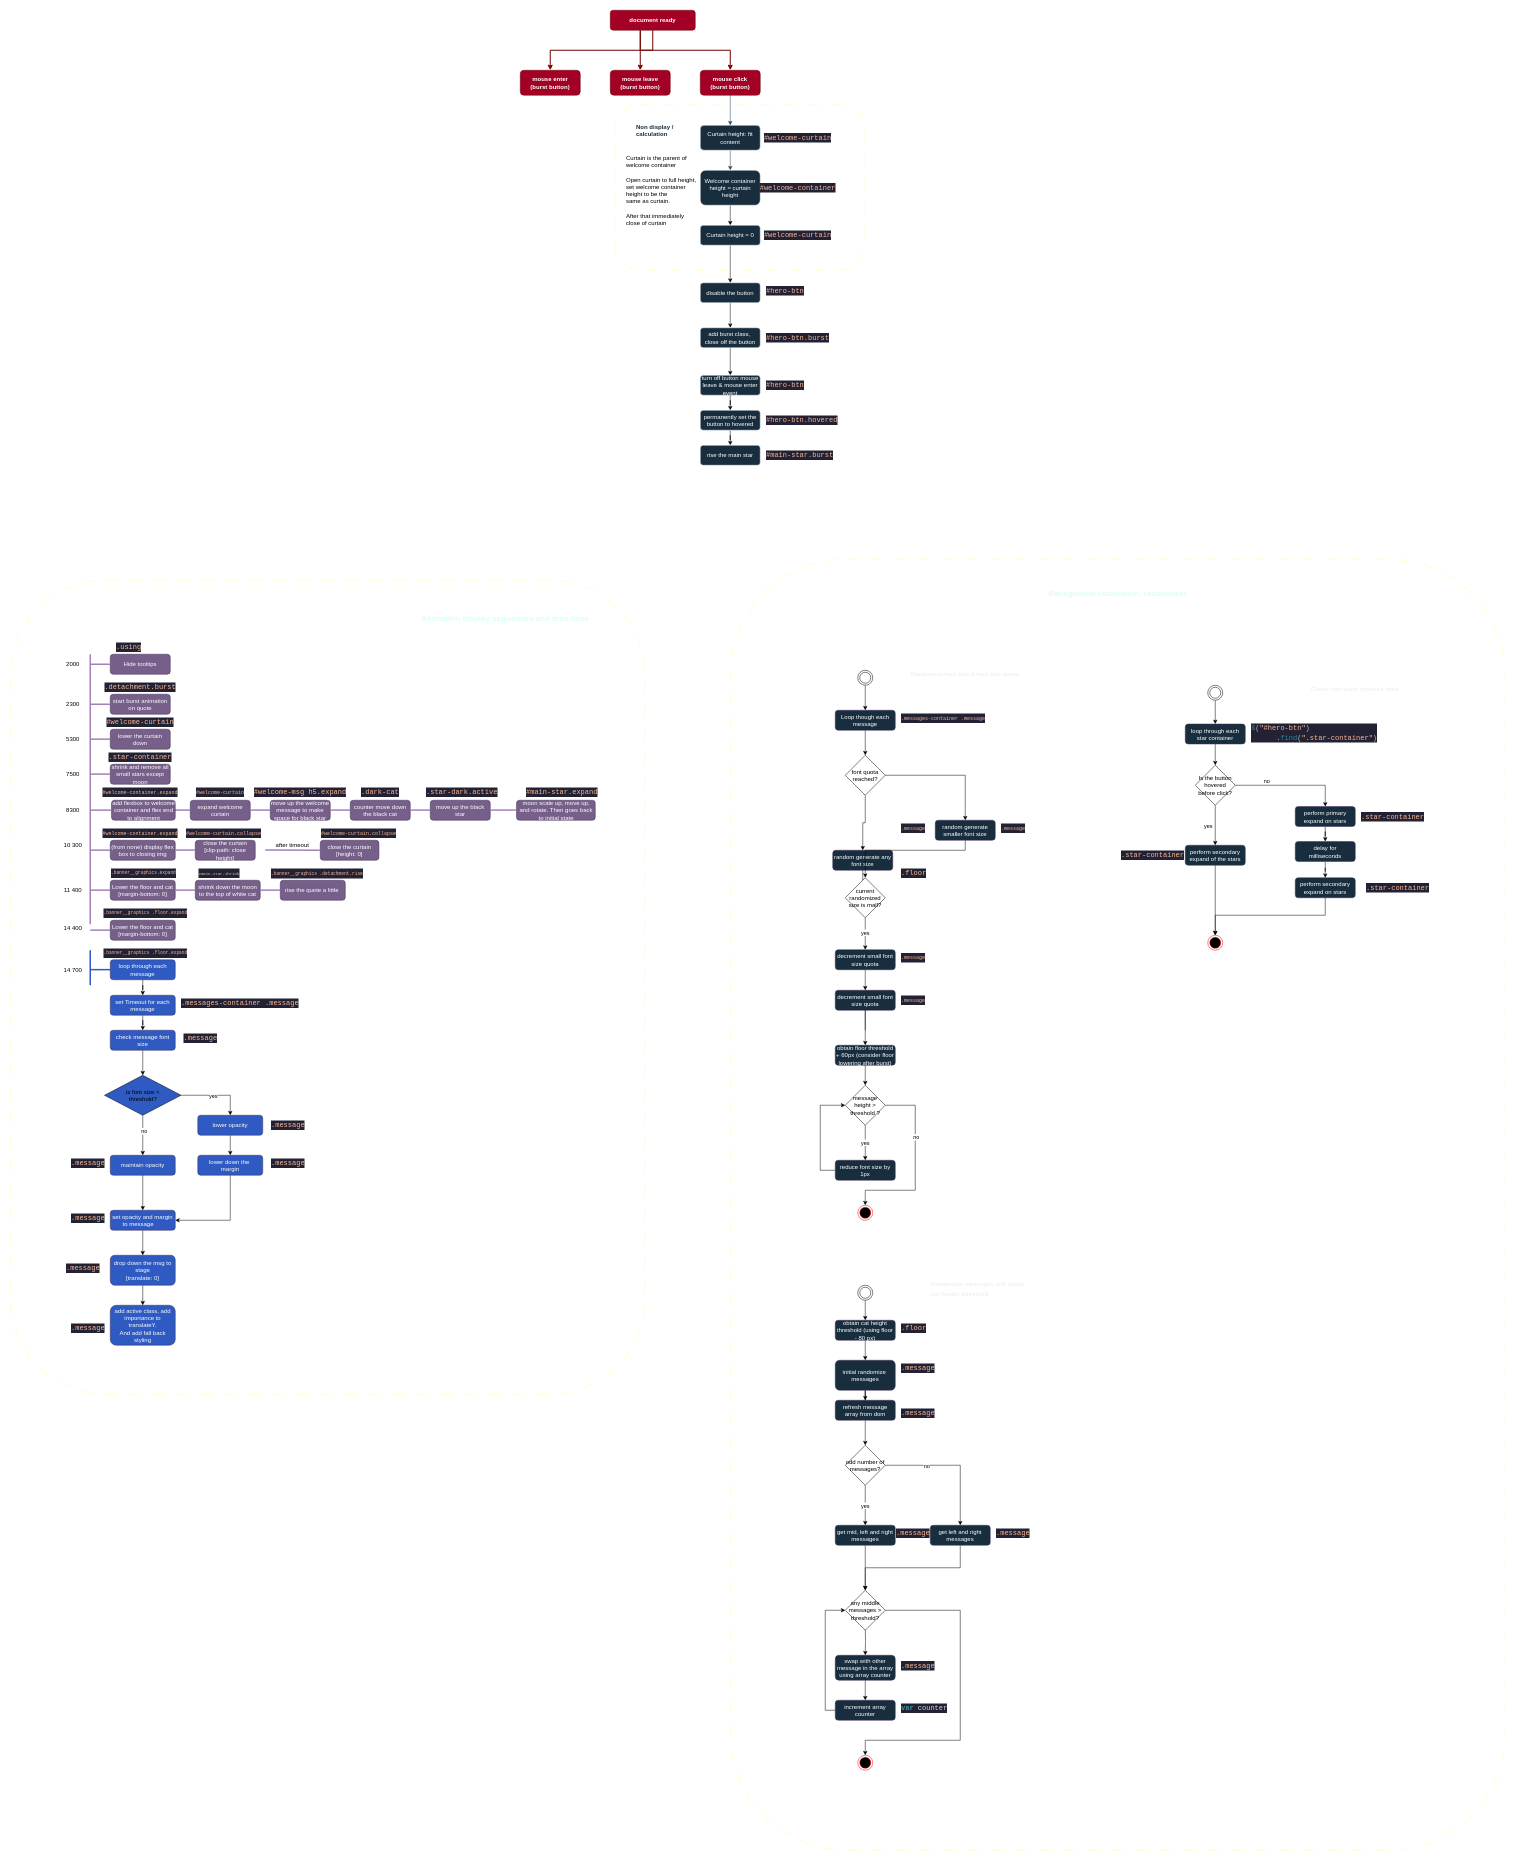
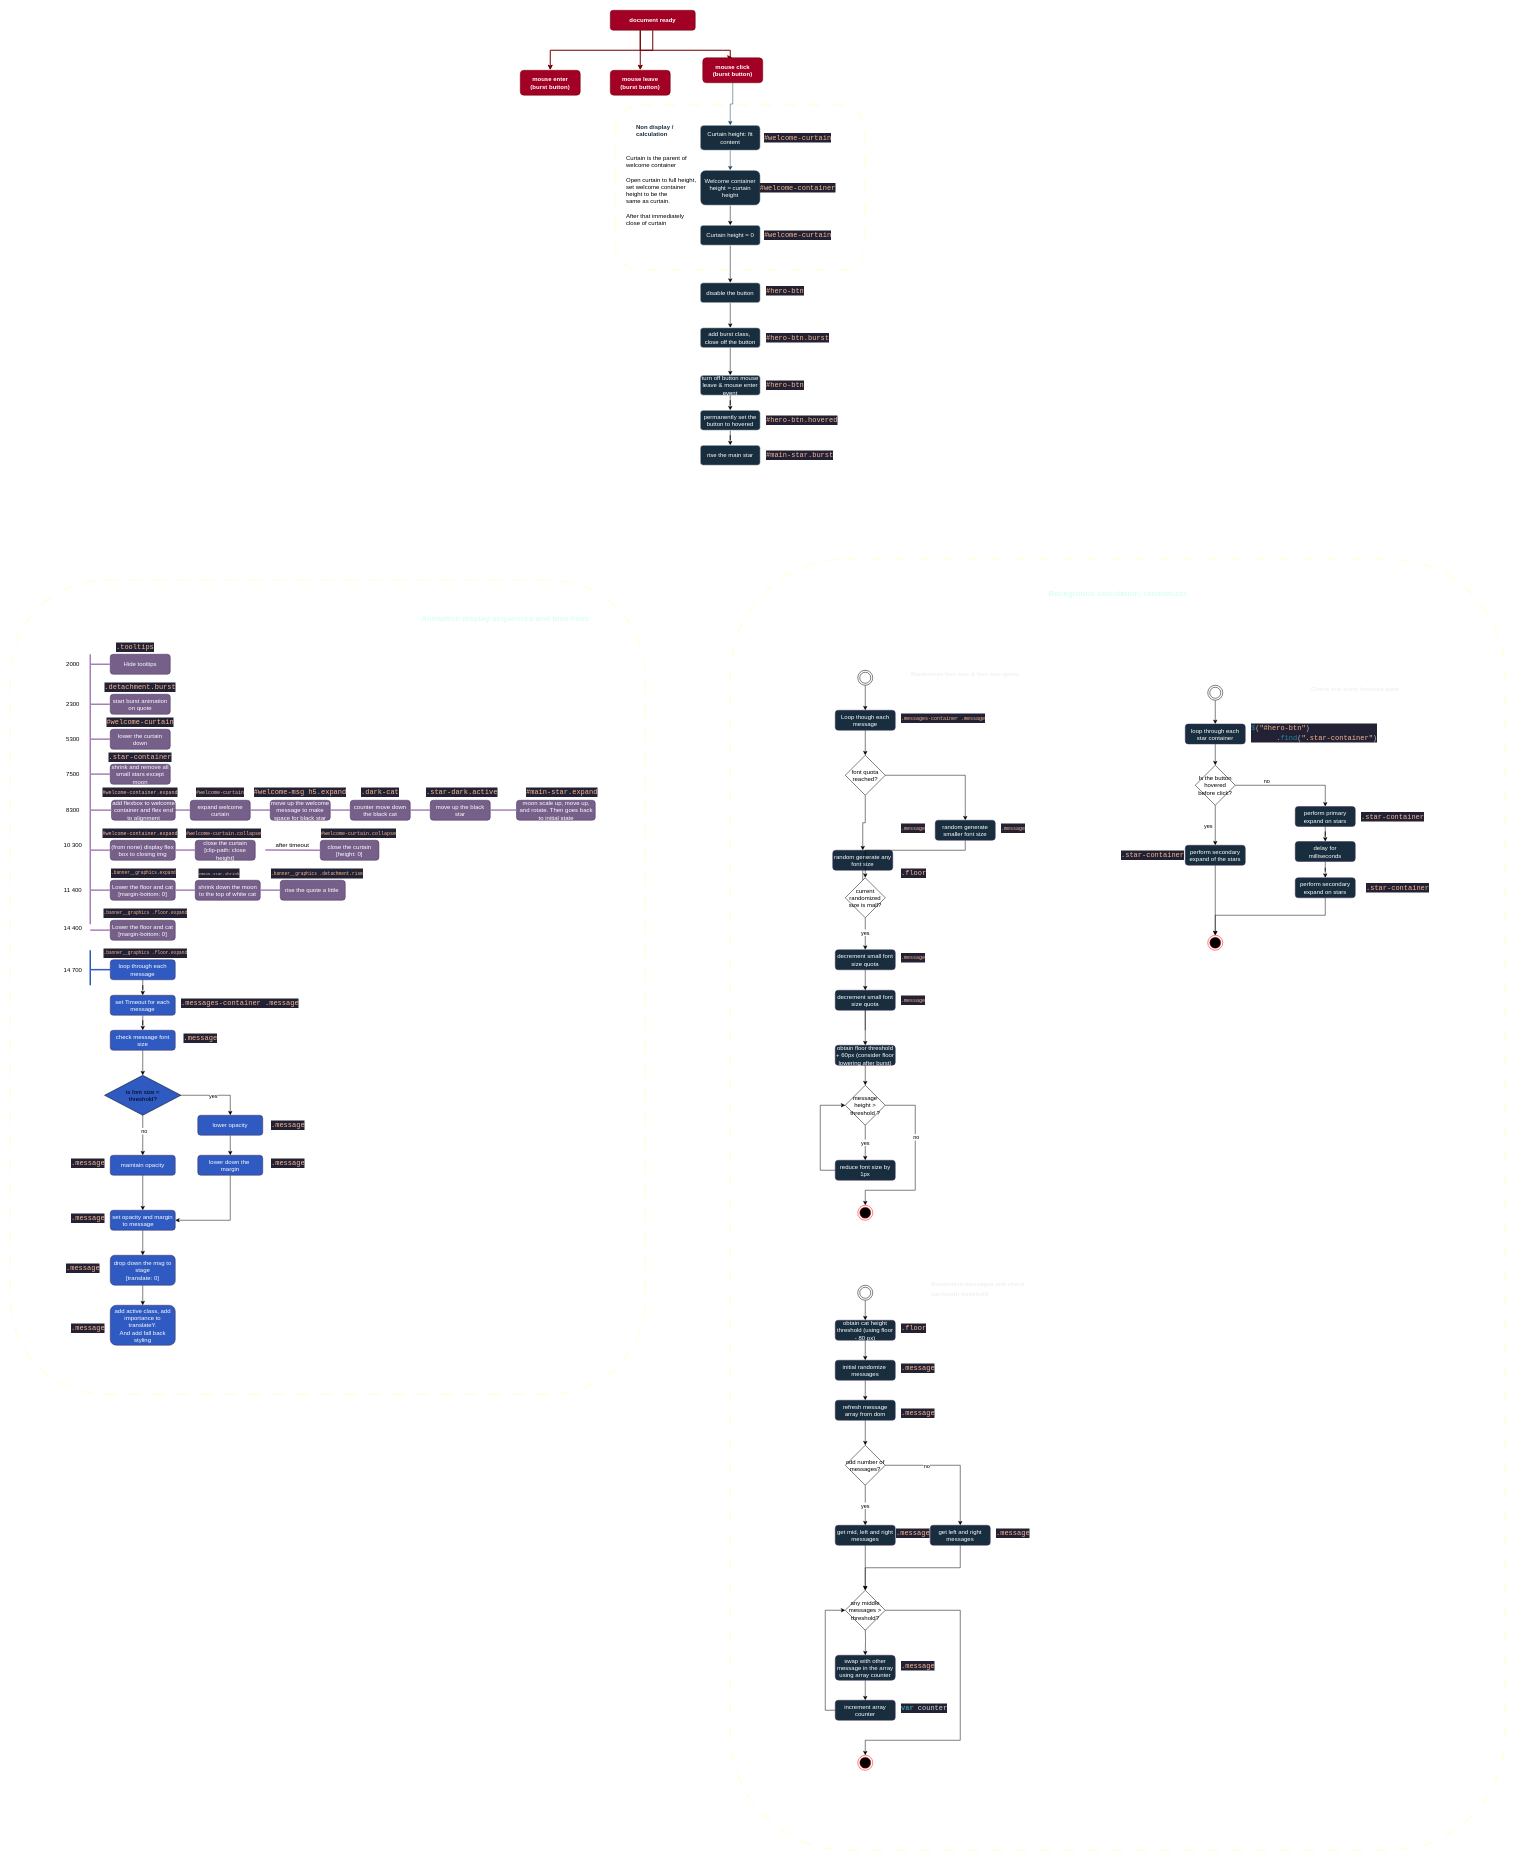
- <mxCell id="17" value="mouse click&lt;div&gt;(burst button)&lt;br&gt;&lt;/div&gt;" style="rounded=1;whiteSpace=wrap;html=1;fontSize=12;glass=0;strokeWidth=1;shadow=0;fillColor=#a20025;strokeColor=#6F0000;labelBackgroundColor=none;fontColor=#ffffff;fontStyle=1" parent="1" vertex="1"><mxGeometry x="1400" y="140" width="120" height="50" as="geometry" /></mxCell>
+ <mxCell id="17" value="mouse click&lt;div&gt;(burst button)&lt;br&gt;&lt;/div&gt;" style="rounded=1;whiteSpace=wrap;html=1;fontSize=12;glass=0;strokeWidth=1;shadow=0;fillColor=#a20025;strokeColor=#6F0000;labelBackgroundColor=none;fontColor=#ffffff;fontStyle=1" parent="1" vertex="1"><mxGeometry x="1405" y="115" width="120" height="50" as="geometry" /></mxCell>
- <mxCell id="133" value="&lt;div style=&quot;color: #bbbbbb;background-color: #222234;font-family: Consolas, 'Courier New', monospace;font-weight: normal;font-size: 14px;line-height: 19px;white-space: pre;&quot;&gt;&lt;div&gt;&lt;span style=&quot;color: #fab795;&quot;&gt;.using&lt;/span&gt;&lt;/div&gt;&lt;/div&gt;" style="text;whiteSpace=wrap;html=1;" parent="124" vertex="1"><mxGeometry x="210" y="118" width="120" height="40" as="geometry" /></mxCell>
+ <mxCell id="133" value="&lt;div style=&quot;color: #bbbbbb;background-color: #222234;font-family: Consolas, 'Courier New', monospace;font-weight: normal;font-size: 14px;line-height: 19px;white-space: pre;&quot;&gt;&lt;div&gt;&lt;span style=&quot;color: #fab795;&quot;&gt;.tooltips&lt;/span&gt;&lt;/div&gt;&lt;/div&gt;" style="text;whiteSpace=wrap;html=1;" parent="124" vertex="1"><mxGeometry x="210" y="118" width="120" height="40" as="geometry" /></mxCell>
- <mxCell id="80" value="initial randomize&amp;nbsp;&lt;div&gt;messages&lt;/div&gt;" style="rounded=1;whiteSpace=wrap;html=1;fontSize=12;glass=0;strokeWidth=1;shadow=0;labelBackgroundColor=none;fillColor=#182e3e;strokeColor=#432D57;fontColor=#ffffff;" parent="1" vertex="1"><mxGeometry x="1670" y="2720" width="120" height="60" as="geometry" /></mxCell>
+ <mxCell id="80" value="initial randomize&amp;nbsp;&lt;div&gt;messages&lt;/div&gt;" style="rounded=1;whiteSpace=wrap;html=1;fontSize=12;glass=0;strokeWidth=1;shadow=0;labelBackgroundColor=none;fillColor=#182e3e;strokeColor=#432D57;fontColor=#ffffff;" parent="1" vertex="1"><mxGeometry x="1670" y="2720" width="120" height="40" as="geometry" /></mxCell>
